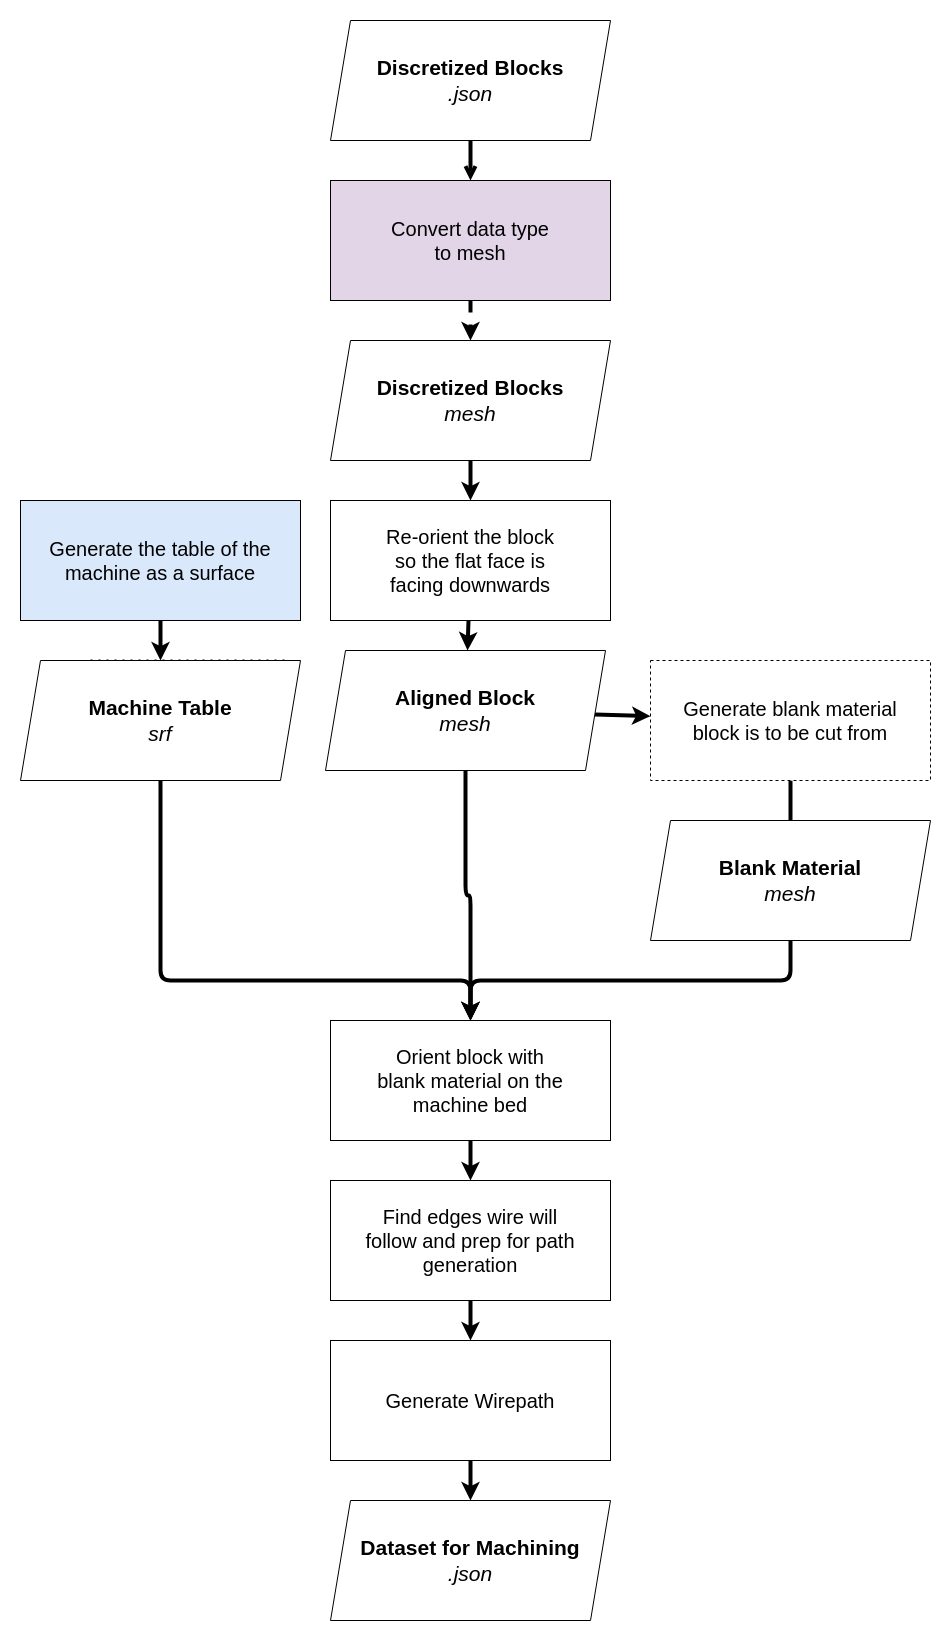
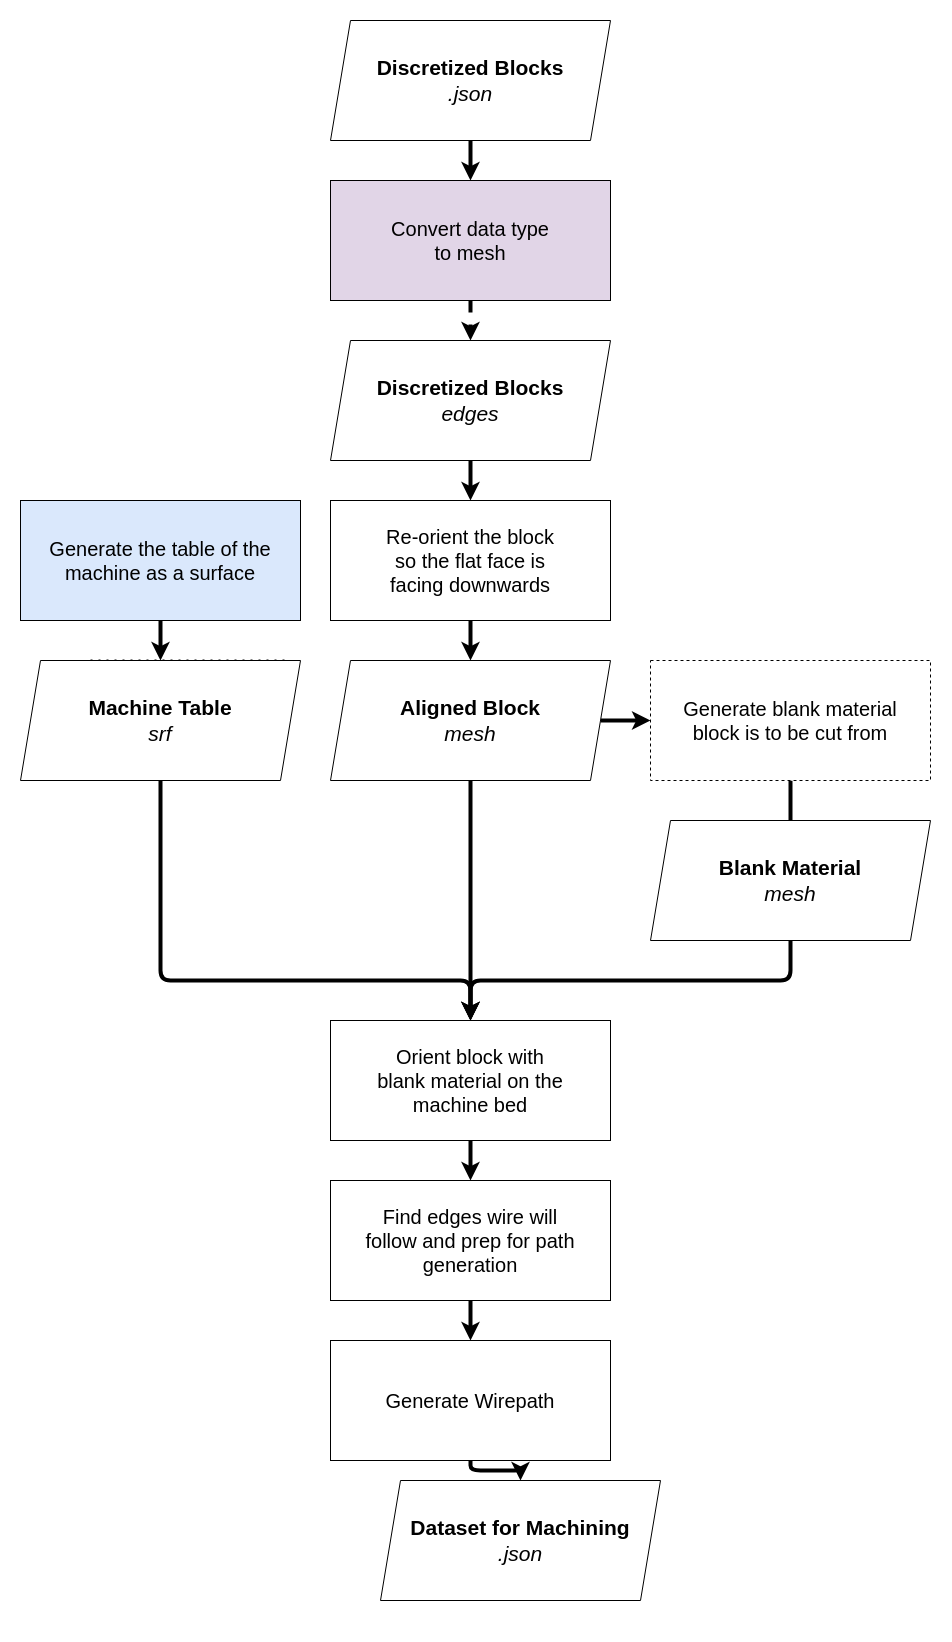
- <mxCell id="5" value="" style="edgeStyle=none;html=1;fontSize=20;strokeWidth=4;endArrow=open;" edge="1" parent="1" source="6" target="3"><mxGeometry relative="1" as="geometry" /></mxCell>
+ <mxCell id="5" value="" style="edgeStyle=none;html=1;fontSize=20;strokeWidth=4;" edge="1" parent="1" source="6" target="3"><mxGeometry relative="1" as="geometry" /></mxCell>
- <mxCell id="8" value="&lt;b style=&quot;font-size: 21px&quot;&gt;Discretized Blocks&lt;/b&gt;&lt;br style=&quot;font-size: 21px&quot;&gt;&lt;i style=&quot;font-size: 21px&quot;&gt;mesh&lt;/i&gt;" style="shape=parallelogram;perimeter=parallelogramPerimeter;whiteSpace=wrap;html=1;fixedSize=1;fontSize=12;rounded=0;" vertex="1" parent="1"><mxGeometry x="330" y="340" width="280" height="120" as="geometry" /></mxCell>
+ <mxCell id="8" value="&lt;b style=&quot;font-size: 21px&quot;&gt;Discretized Blocks&lt;/b&gt;&lt;br style=&quot;font-size: 21px&quot;&gt;&lt;i style=&quot;font-size: 21px&quot;&gt;edges&lt;/i&gt;" style="shape=parallelogram;perimeter=parallelogramPerimeter;whiteSpace=wrap;html=1;fixedSize=1;fontSize=12;rounded=0;" vertex="1" parent="1"><mxGeometry x="330" y="340" width="280" height="120" as="geometry" /></mxCell>
- <mxCell id="13" value="&lt;b style=&quot;font-size: 21px&quot;&gt;Aligned Block&lt;/b&gt;&lt;br style=&quot;font-size: 21px&quot;&gt;&lt;i style=&quot;font-size: 21px&quot;&gt;mesh&lt;/i&gt;" style="shape=parallelogram;perimeter=parallelogramPerimeter;whiteSpace=wrap;html=1;fixedSize=1;fontSize=12;rounded=0;" vertex="1" parent="1"><mxGeometry x="325" y="650" width="280" height="120" as="geometry" /></mxCell>
+ <mxCell id="13" value="&lt;b style=&quot;font-size: 21px&quot;&gt;Aligned Block&lt;/b&gt;&lt;br style=&quot;font-size: 21px&quot;&gt;&lt;i style=&quot;font-size: 21px&quot;&gt;mesh&lt;/i&gt;" style="shape=parallelogram;perimeter=parallelogramPerimeter;whiteSpace=wrap;html=1;fixedSize=1;fontSize=12;rounded=0;" vertex="1" parent="1"><mxGeometry x="330" y="660" width="280" height="120" as="geometry" /></mxCell>
- <mxCell id="28" value="&lt;span style=&quot;font-size: 21px&quot;&gt;&lt;b&gt;Dataset for Machining&lt;/b&gt;&lt;/span&gt;&lt;br style=&quot;font-size: 21px&quot;&gt;&lt;i style=&quot;font-size: 21px&quot;&gt;.json&lt;/i&gt;" style="shape=parallelogram;perimeter=parallelogramPerimeter;whiteSpace=wrap;html=1;fixedSize=1;fontSize=12;rounded=0;" vertex="1" parent="1"><mxGeometry x="330" y="1500" width="280" height="120" as="geometry" /></mxCell>
+ <mxCell id="28" value="&lt;span style=&quot;font-size: 21px&quot;&gt;&lt;b&gt;Dataset for Machining&lt;/b&gt;&lt;/span&gt;&lt;br style=&quot;font-size: 21px&quot;&gt;&lt;i style=&quot;font-size: 21px&quot;&gt;.json&lt;/i&gt;" style="shape=parallelogram;perimeter=parallelogramPerimeter;whiteSpace=wrap;html=1;fixedSize=1;fontSize=12;rounded=0;" vertex="1" parent="1"><mxGeometry x="380" y="1480" width="280" height="120" as="geometry" /></mxCell>
